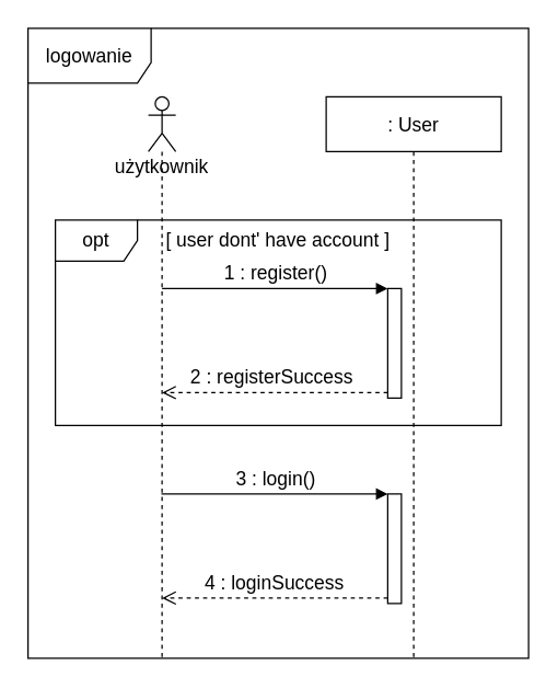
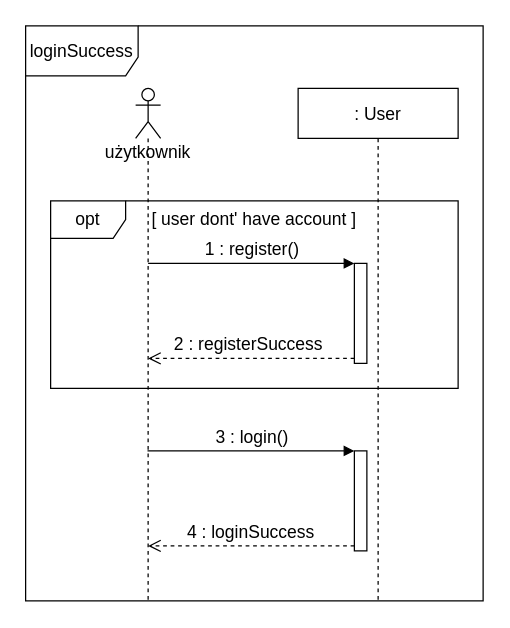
- <mxCell id="12" value="logowanie" style="shape=umlFrame;whiteSpace=wrap;html=1;fontSize=14;strokeWidth=1;align=center;width=90;height=40;shadow=0;" parent="1" vertex="1"><mxGeometry x="20" y="20" width="366" height="460" as="geometry" /></mxCell>
+ <mxCell id="12" value="loginSuccess" style="shape=umlFrame;whiteSpace=wrap;html=1;fontSize=14;strokeWidth=1;align=center;width=90;height=40;shadow=0;" parent="1" vertex="1"><mxGeometry x="20" y="20" width="366" height="460" as="geometry" /></mxCell>
